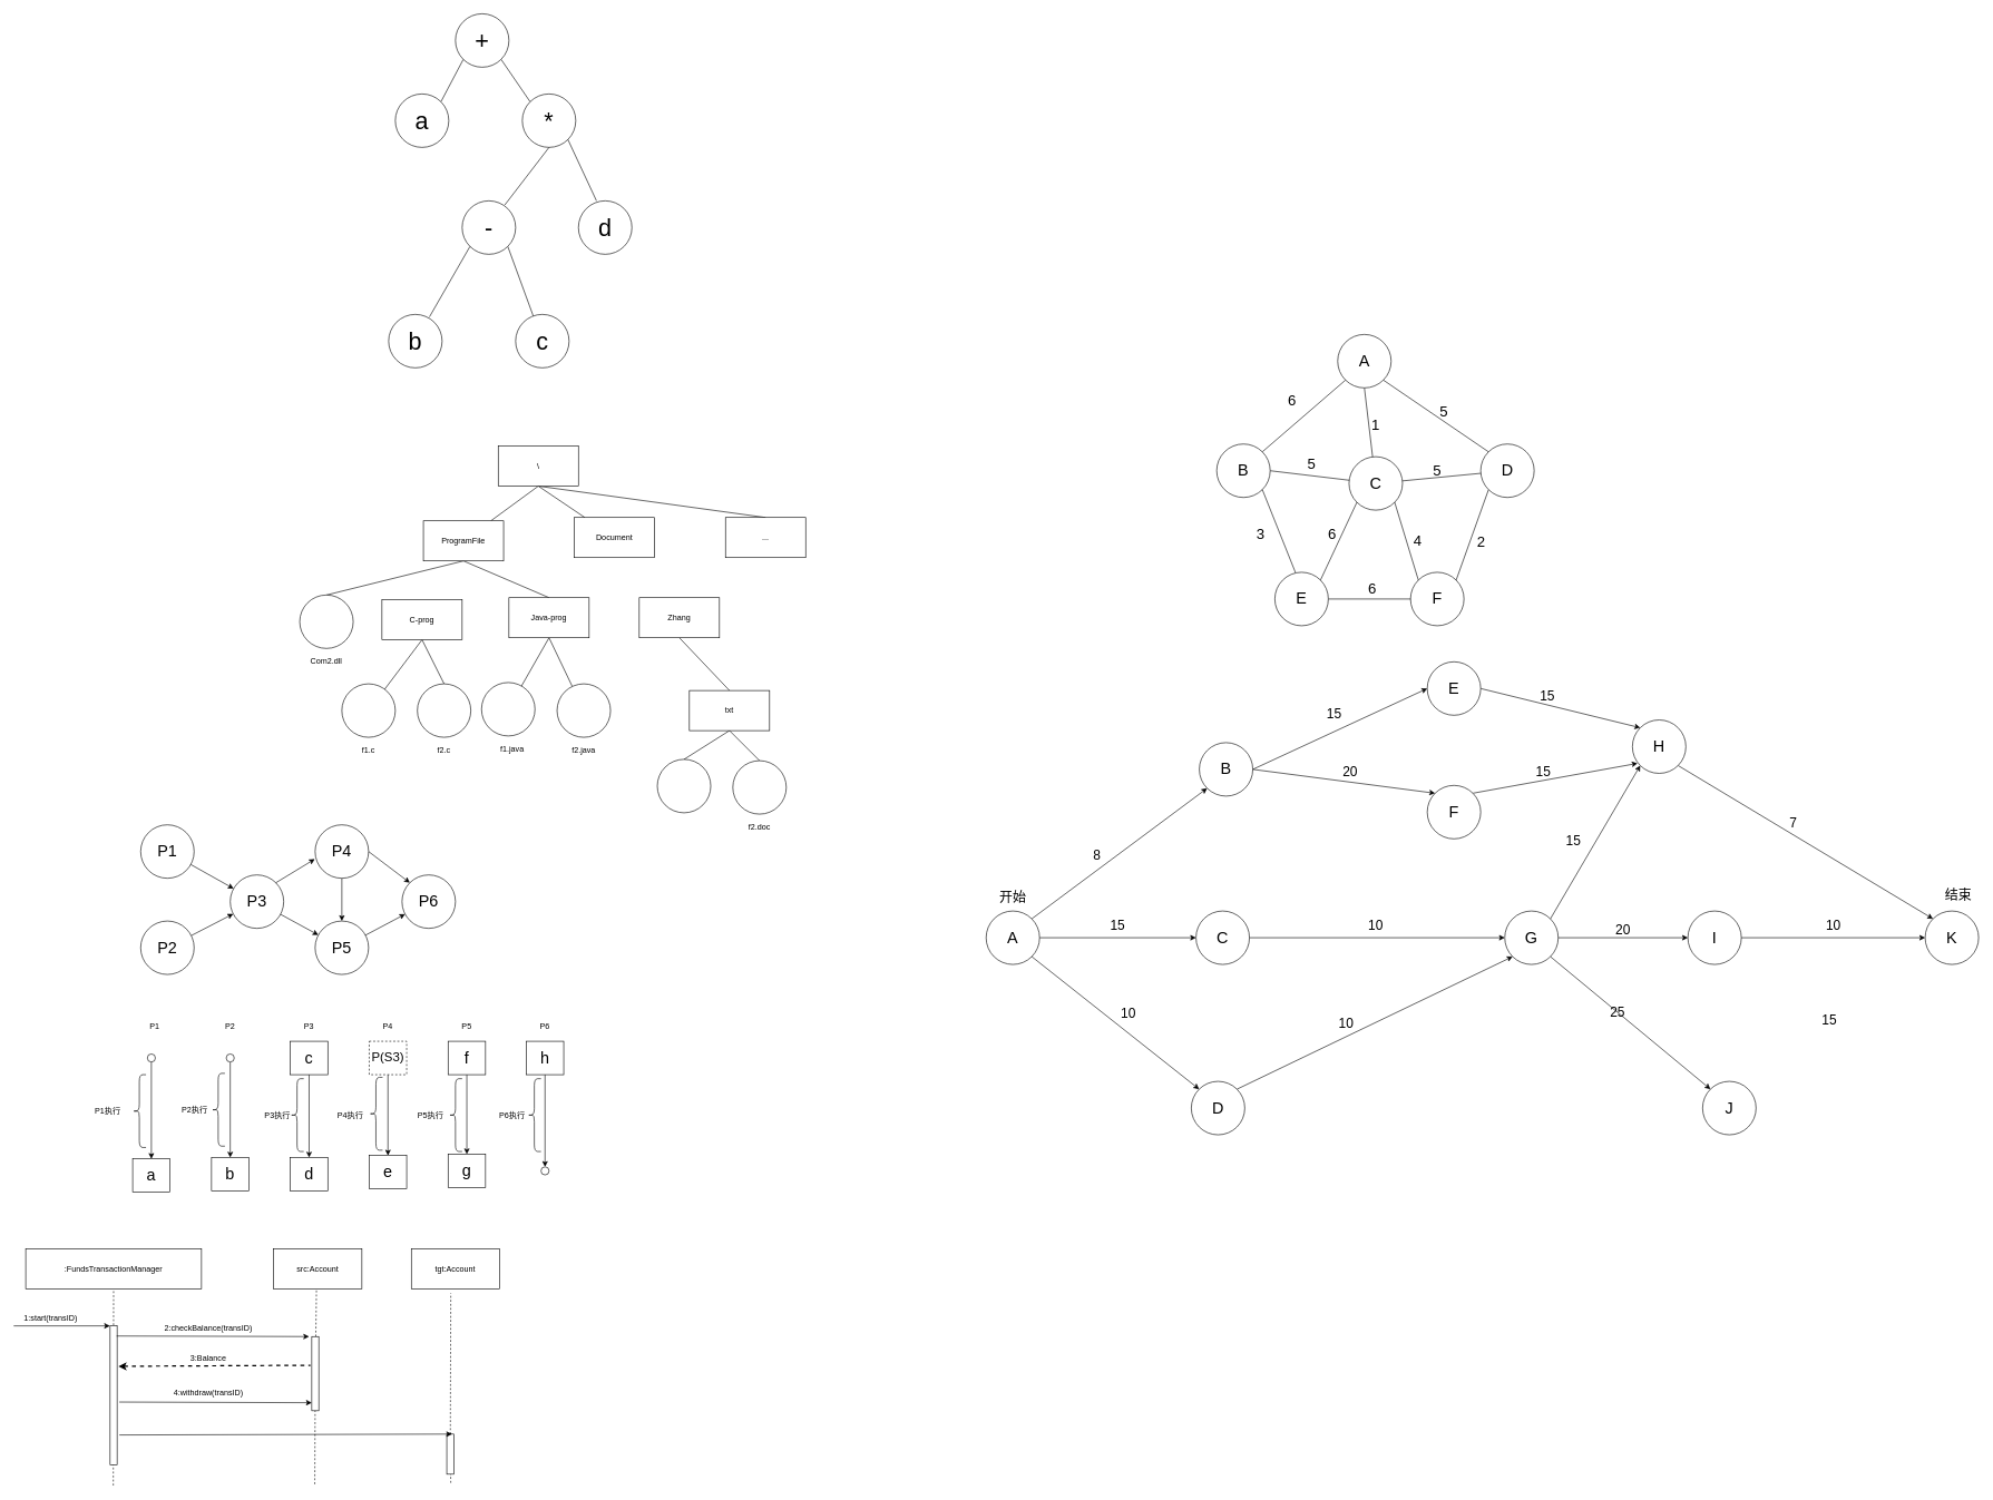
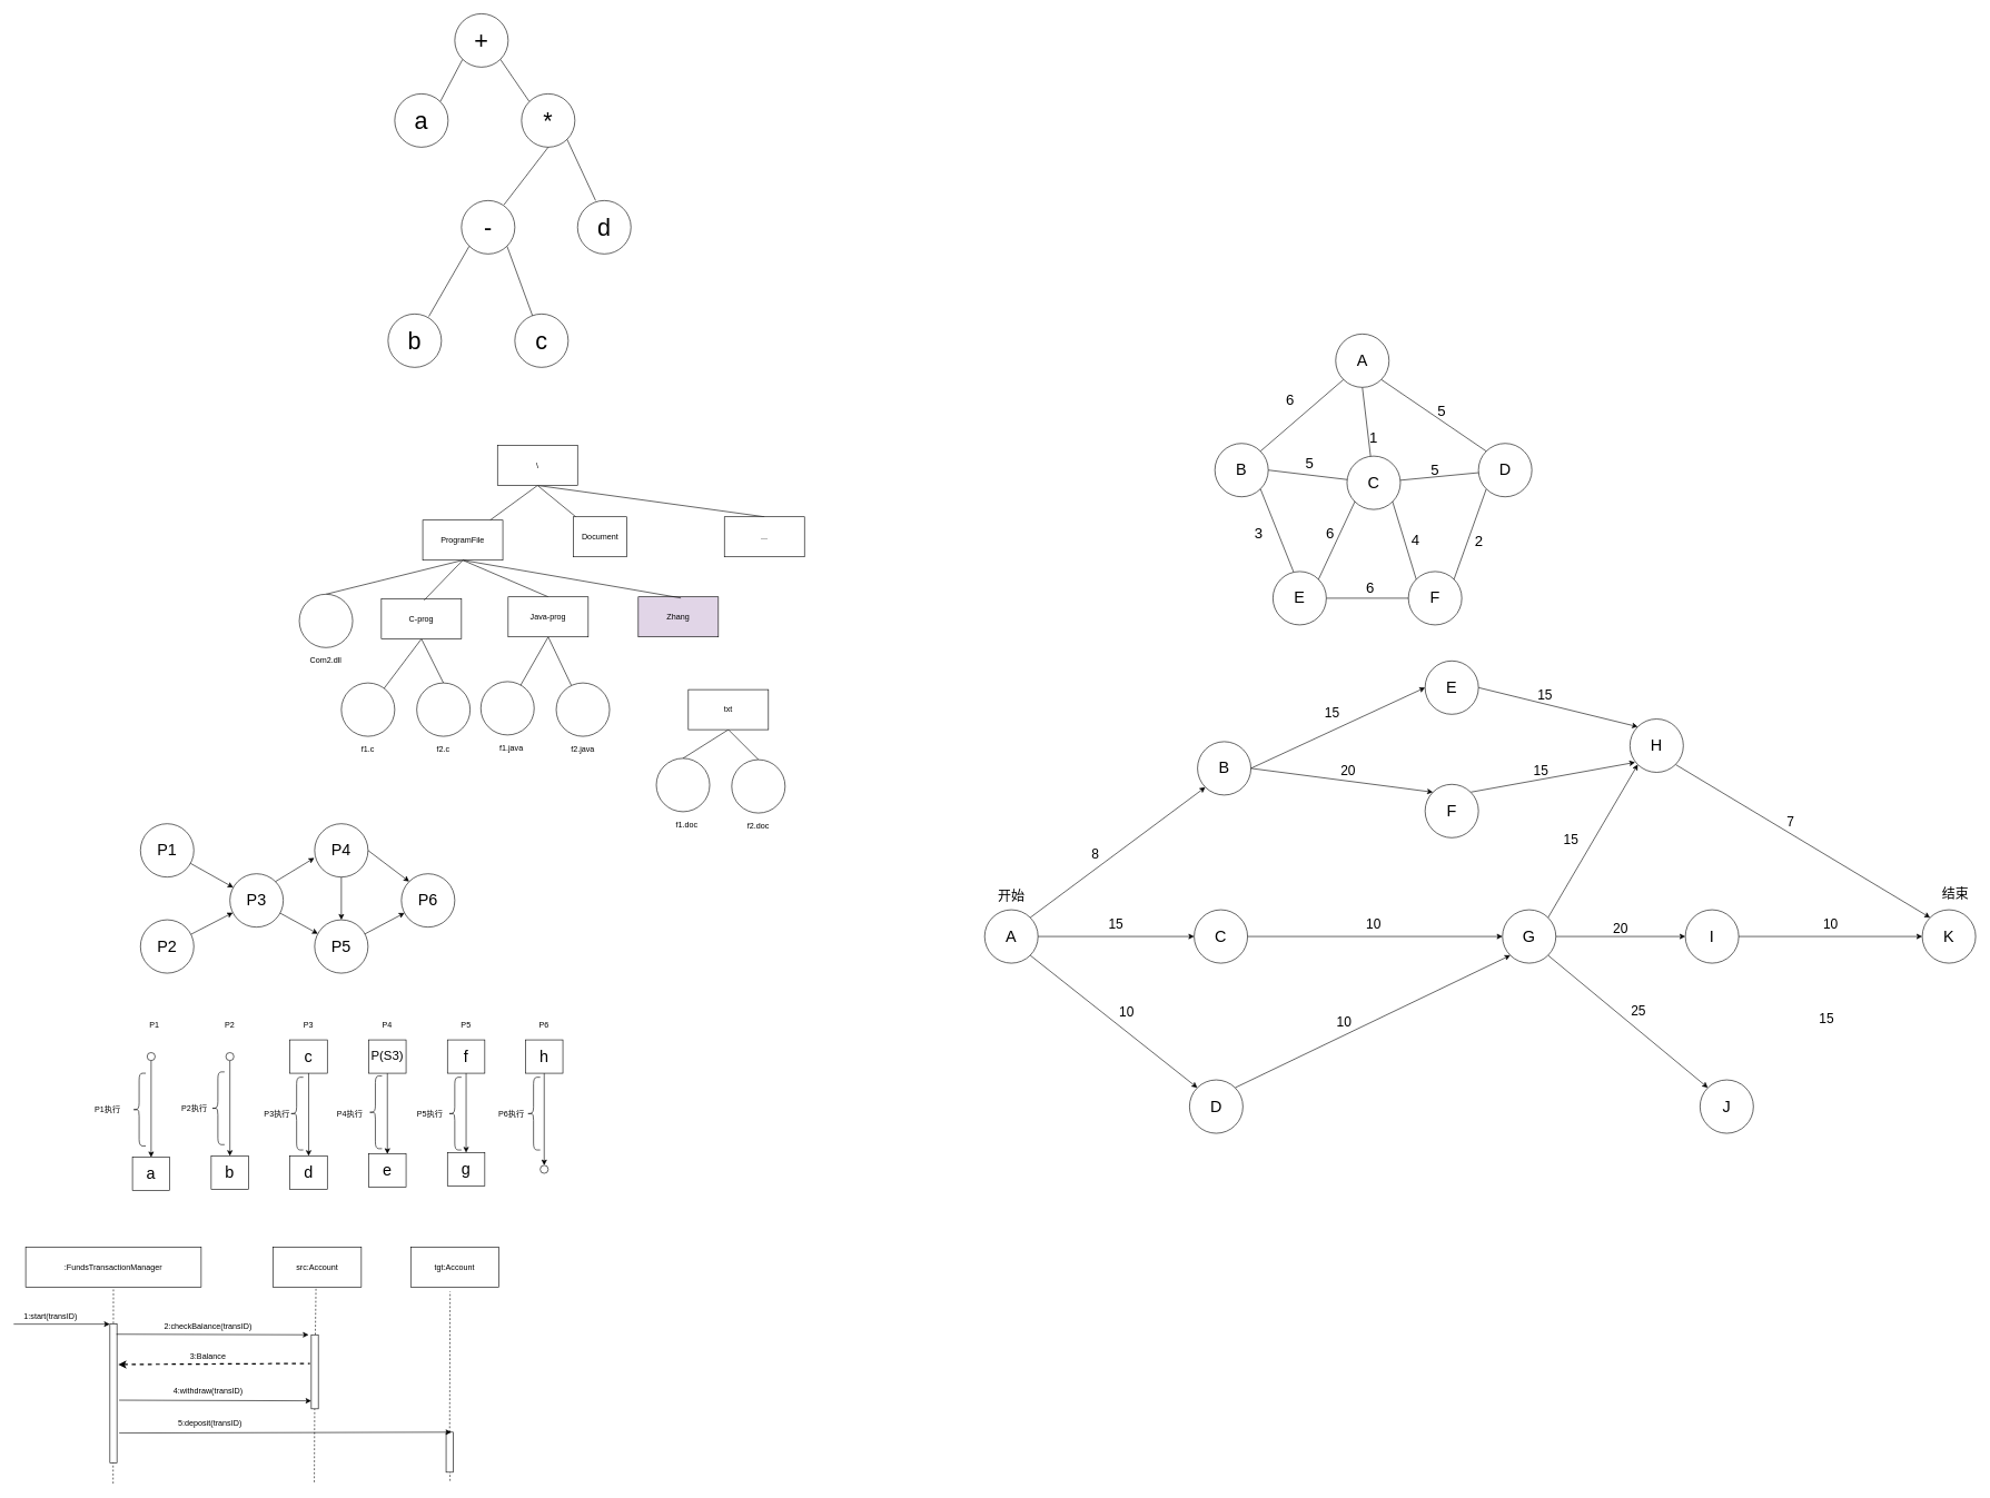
- <mxCell id="140" value="1" style="text;html=1;align=center;verticalAlign=middle;whiteSpace=wrap;rounded=0;fontSize=22;" vertex="1" parent="1"><mxGeometry x="2028" y="622" width="60" height="30" as="geometry" /></mxCell>
+ <mxCell id="140" value="1" style="text;html=1;align=center;verticalAlign=middle;whiteSpace=wrap;rounded=0;fontSize=22;" vertex="1" parent="1"><mxGeometry x="2028" y="642" width="60" height="30" as="geometry" /></mxCell>
- <mxCell id="22" value="Document" style="rounded=0;whiteSpace=wrap;html=1;" vertex="1" parent="1"><mxGeometry x="859" y="774" width="120" height="60" as="geometry" /></mxCell>
+ <mxCell id="22" value="Document" style="rounded=0;whiteSpace=wrap;html=1;" vertex="1" parent="1"><mxGeometry x="859" y="774" width="80" height="60" as="geometry" /></mxCell>
+ <mxCell id="50" style="rounded=0;orthogonalLoop=1;jettySize=auto;html=1;exitX=0.5;exitY=1;exitDx=0;exitDy=0;entryX=0.532;entryY=0.028;entryDx=0;entryDy=0;entryPerimeter=0;endArrow=none;endFill=1;startFill=0;" edge="1" parent="1" source="21" target="33"><mxGeometry relative="1" as="geometry" /></mxCell>
+ <mxCell id="49" style="rounded=0;orthogonalLoop=1;jettySize=auto;html=1;exitX=0.5;exitY=1;exitDx=0;exitDy=0;entryX=0.534;entryY=0.033;entryDx=0;entryDy=0;entryPerimeter=0;endArrow=none;endFill=1;startFill=0;" edge="1" parent="1" source="21" target="28"><mxGeometry relative="1" as="geometry" /></mxCell>
- <mxCell id="33" value="Zhang" style="rounded=0;whiteSpace=wrap;html=1;" vertex="1" parent="1"><mxGeometry x="956" y="894" width="120" height="60" as="geometry" /></mxCell>
+ <mxCell id="33" value="Zhang" style="rounded=0;whiteSpace=wrap;html=1;fillColor=#e1d5e7;" vertex="1" parent="1"><mxGeometry x="956" y="894" width="120" height="60" as="geometry" /></mxCell>
- <mxCell id="32" style="rounded=0;orthogonalLoop=1;jettySize=auto;html=1;exitX=0.5;exitY=1;exitDx=0;exitDy=0;entryX=0.5;entryY=0;entryDx=0;entryDy=0;endArrow=none;endFill=1;startFill=0;" edge="1" parent="1" source="33" target="44"><mxGeometry relative="1" as="geometry" /></mxCell>
+ <mxCell id="46" value="f1.doc" style="text;html=1;align=center;verticalAlign=middle;whiteSpace=wrap;rounded=0;" vertex="1" parent="1"><mxGeometry x="999" y="1221" width="60" height="30" as="geometry" /></mxCell>
- <mxCell id="185" value="25" style="text;html=1;align=center;verticalAlign=middle;whiteSpace=wrap;rounded=0;fontSize=20;" vertex="1" parent="1"><mxGeometry x="2390" y="1492" width="60" height="41" as="geometry" /></mxCell>
+ <mxCell id="185" value="25" style="text;html=1;align=center;verticalAlign=middle;whiteSpace=wrap;rounded=0;fontSize=20;" vertex="1" parent="1"><mxGeometry x="2425" y="1492" width="60" height="41" as="geometry" /></mxCell>
- <mxCell id="76" value="P(S3)" style="rounded=0;whiteSpace=wrap;html=1;fontSize=19;dashed=1;" vertex="1" parent="1"><mxGeometry x="552" y="1558" width="56" height="50" as="geometry" /></mxCell>
+ <mxCell id="76" value="P(S3)" style="rounded=0;whiteSpace=wrap;html=1;fontSize=19;" vertex="1" parent="1"><mxGeometry x="552" y="1558" width="56" height="50" as="geometry" /></mxCell>
+ <mxCell id="120" value="5:deposit(transID)" style="text;html=1;align=center;verticalAlign=middle;resizable=0;points=[];autosize=1;strokeColor=none;fillColor=none;" vertex="1" parent="1"><mxGeometry x="257" y="2120" width="113" height="26" as="geometry" /></mxCell>
